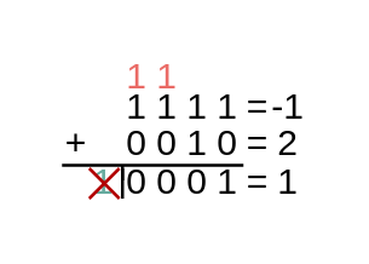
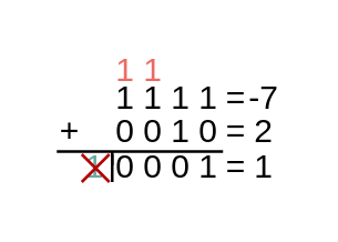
- <mxCell id="25" value="-1" style="text;html=1;strokeColor=none;fillColor=none;align=center;verticalAlign=middle;whiteSpace=wrap;rounded=0;" vertex="1" parent="1"><mxGeometry x="90" y="30" width="10" height="10" as="geometry" /></mxCell>
+ <mxCell id="25" value="-7" style="text;html=1;strokeColor=none;fillColor=none;align=center;verticalAlign=middle;whiteSpace=wrap;rounded=0;" vertex="1" parent="1"><mxGeometry x="90" y="30" width="10" height="10" as="geometry" /></mxCell>
